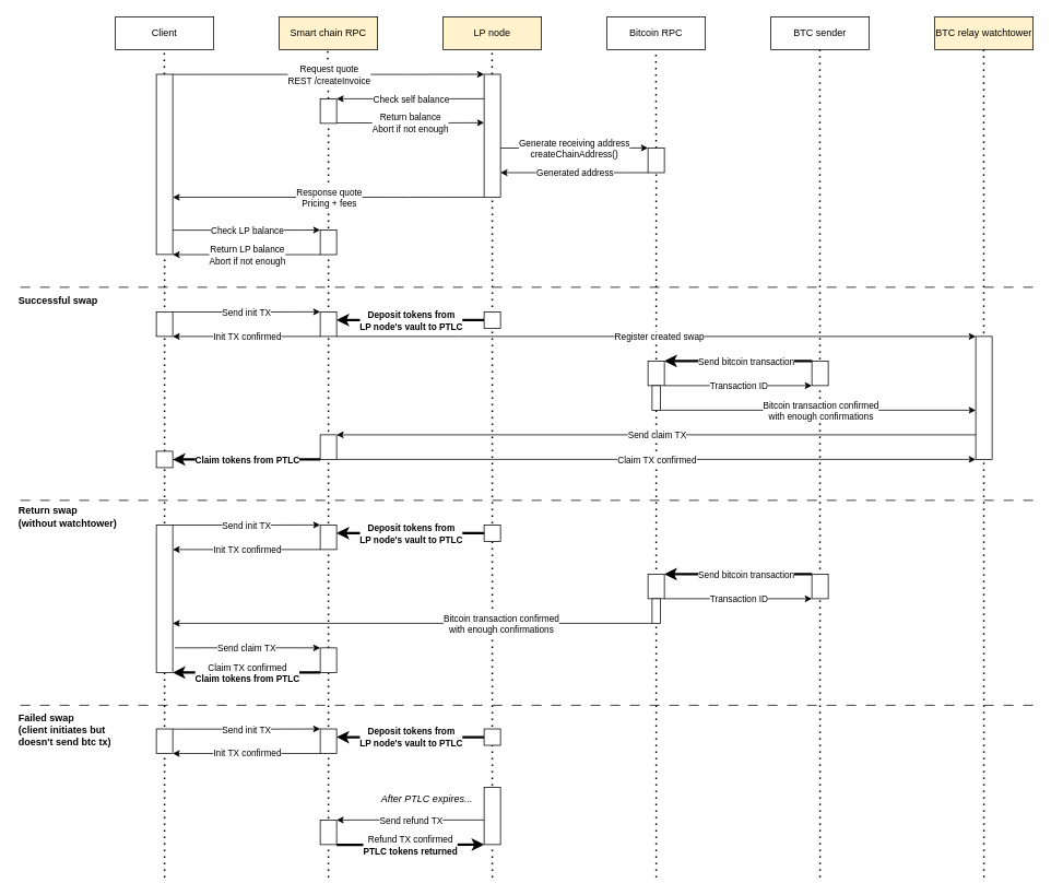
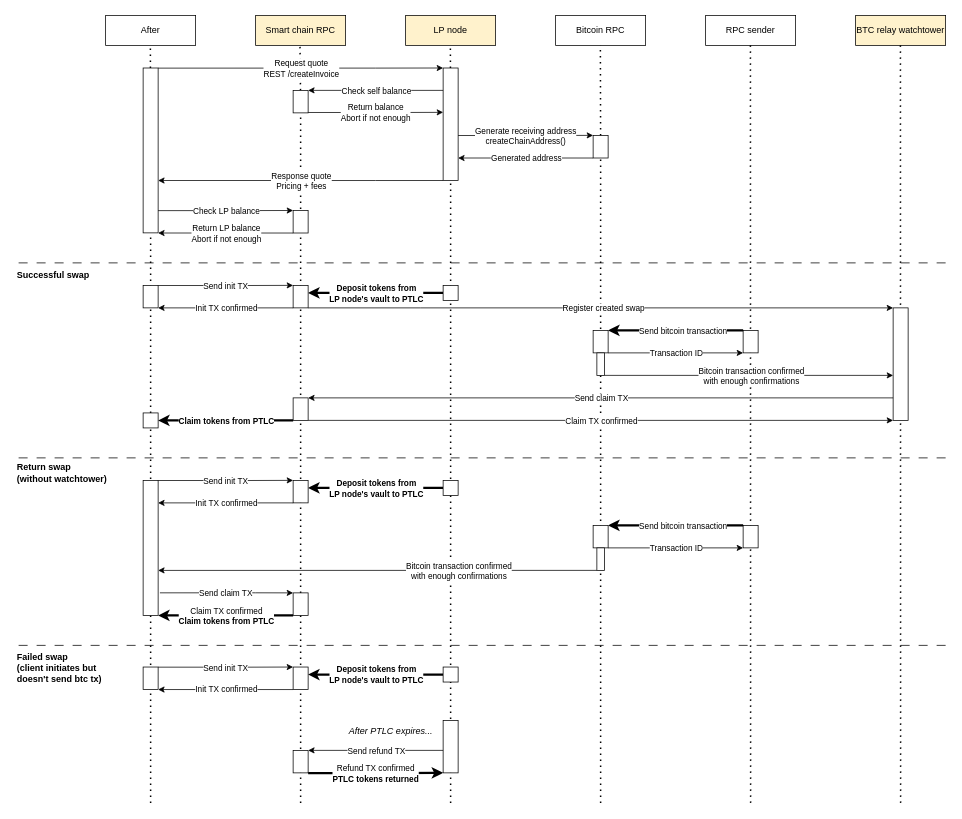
- <mxCell id="2" value="Client" style="rounded=0;whiteSpace=wrap;html=1;" parent="1" vertex="1"><mxGeometry x="140" y="20" width="120" height="40" as="geometry" /></mxCell>
+ <mxCell id="2" value="After" style="rounded=0;whiteSpace=wrap;html=1;" parent="1" vertex="1"><mxGeometry x="140" y="20" width="120" height="40" as="geometry" /></mxCell>
- <mxCell id="4" value="BTC sender" style="rounded=0;whiteSpace=wrap;html=1;" parent="1" vertex="1"><mxGeometry x="940" y="20" width="120" height="40" as="geometry" /></mxCell>
+ <mxCell id="4" value="RPC sender" style="rounded=0;whiteSpace=wrap;html=1;" parent="1" vertex="1"><mxGeometry x="940" y="20" width="120" height="40" as="geometry" /></mxCell>
